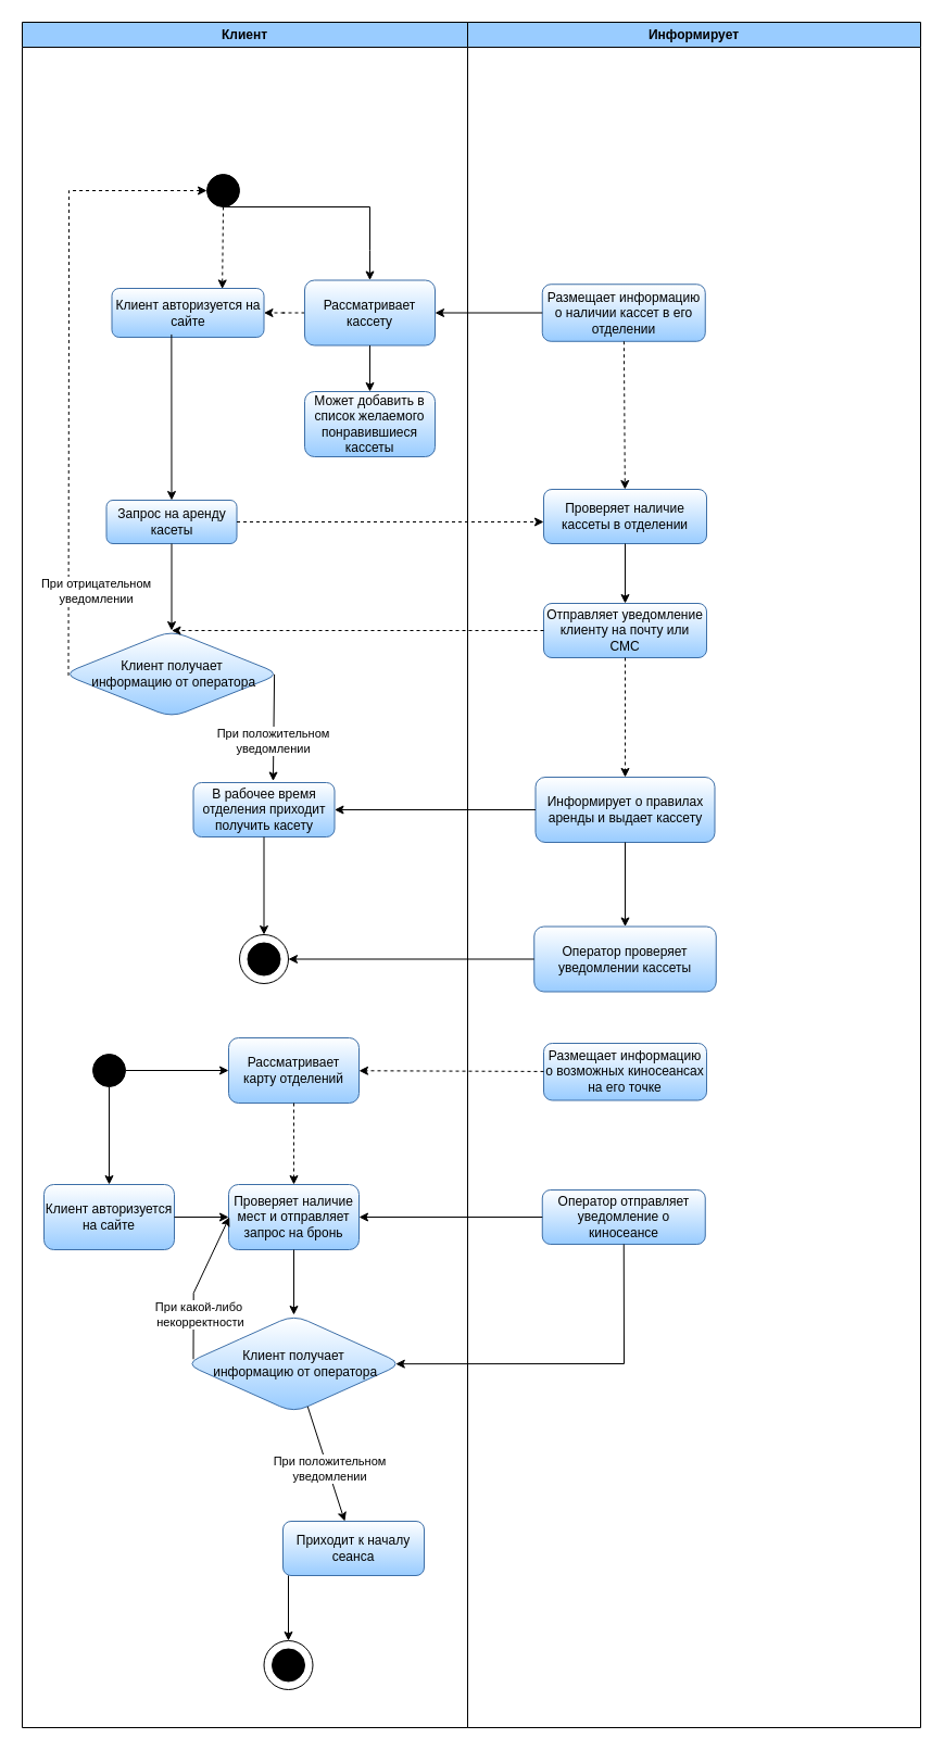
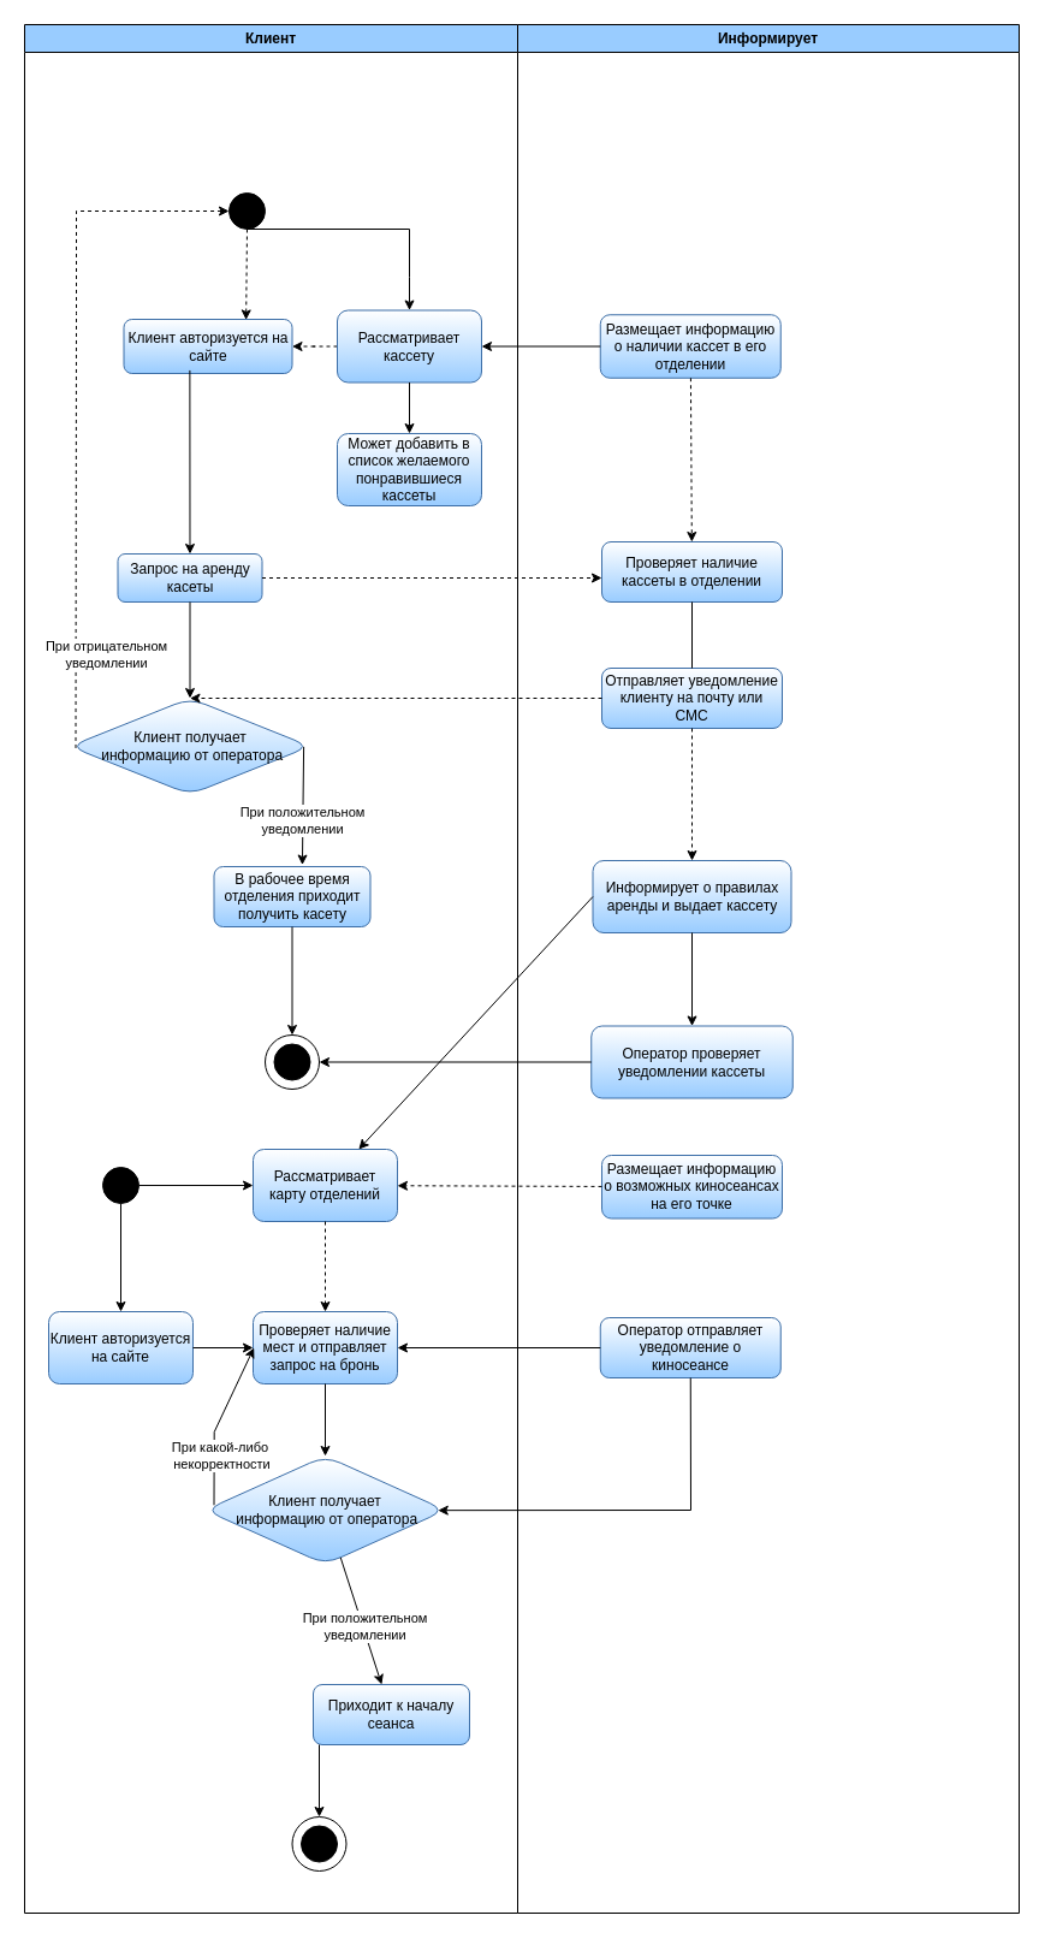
- <mxCell id="49" value="" style="edgeStyle=orthogonalEdgeStyle;rounded=0;orthogonalLoop=1;jettySize=auto;html=1;" parent="43" source="44" target="45" edge="1"><mxGeometry relative="1" as="geometry" /></mxCell>
+ <mxCell id="49" value="" style="edgeStyle=orthogonalEdgeStyle;rounded=0;orthogonalLoop=1;jettySize=auto;html=1;endArrow=none;" parent="43" source="44" target="45" edge="1"><mxGeometry relative="1" as="geometry" /></mxCell>
- <mxCell id="56" value="" style="endArrow=classic;html=1;rounded=0;exitX=0;exitY=0.5;exitDx=0;exitDy=0;entryX=1;entryY=0.5;entryDx=0;entryDy=0;" parent="1" source="47" target="7" edge="1"><mxGeometry width="50" height="50" relative="1" as="geometry"><mxPoint x="430" y="640" as="sourcePoint" /><mxPoint x="480" y="590" as="targetPoint" /></mxGeometry></mxCell>
+ <mxCell id="56" value="" style="endArrow=classic;html=1;rounded=0;exitX=0;exitY=0.5;exitDx=0;exitDy=0;" parent="1" source="47" target="25" edge="1"><mxGeometry width="50" height="50" relative="1" as="geometry"><mxPoint x="430" y="640" as="sourcePoint" /><mxPoint x="480" y="590" as="targetPoint" /></mxGeometry></mxCell>
